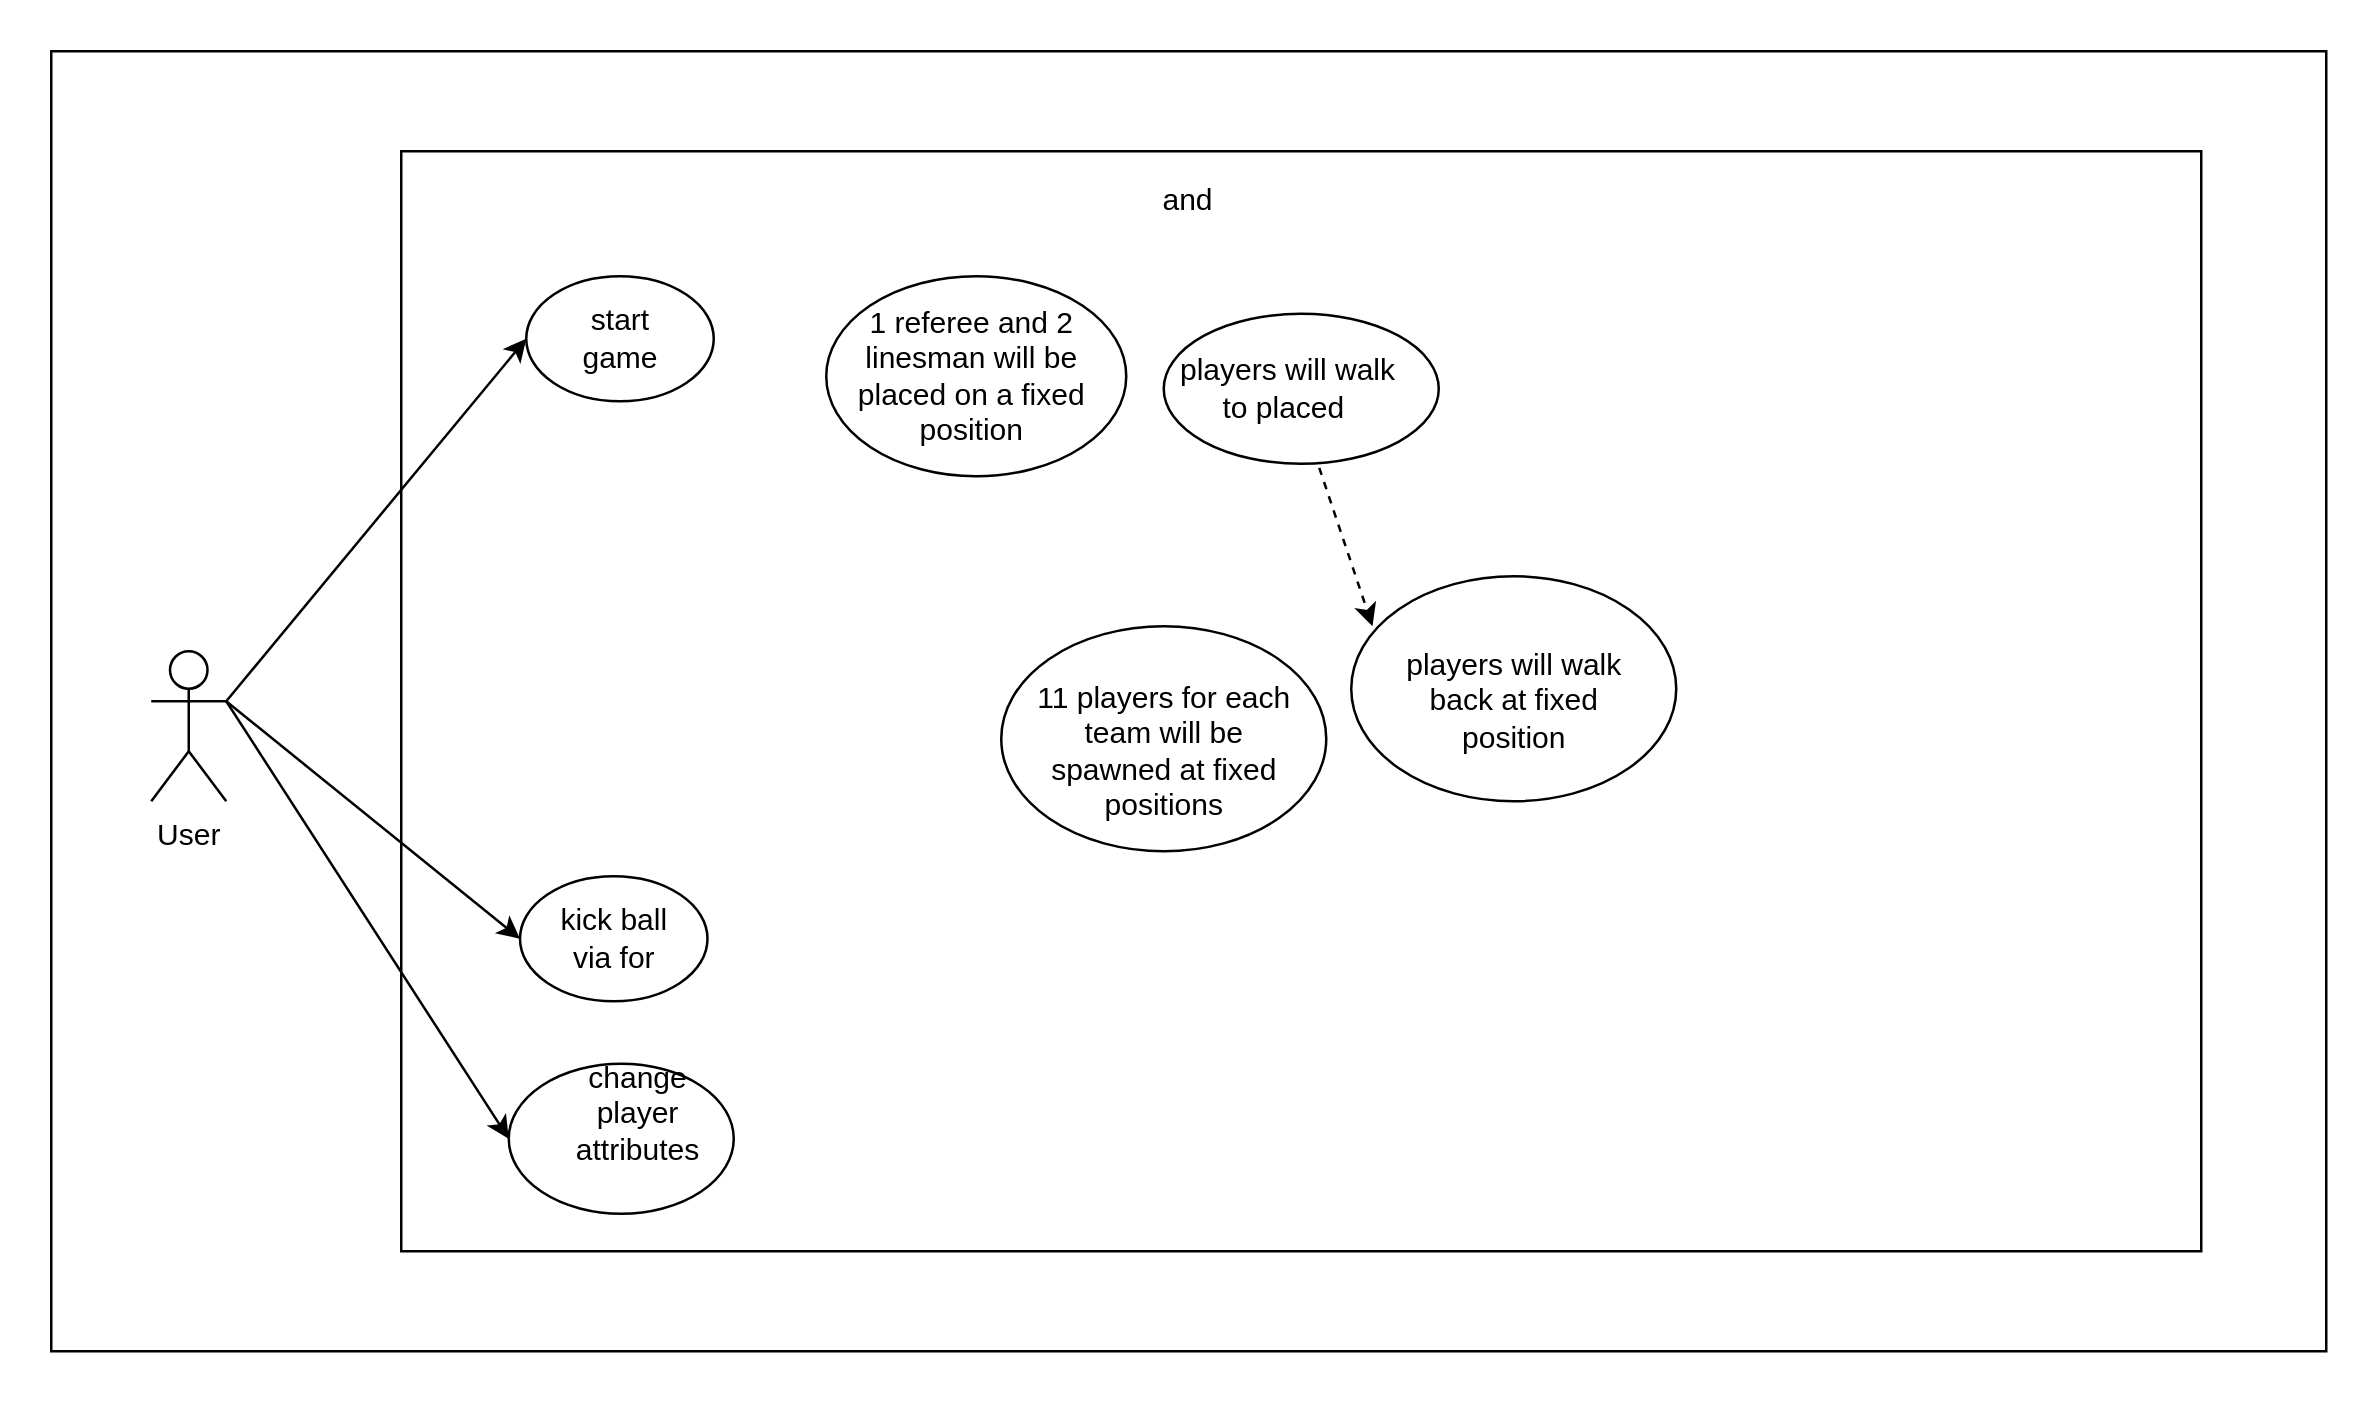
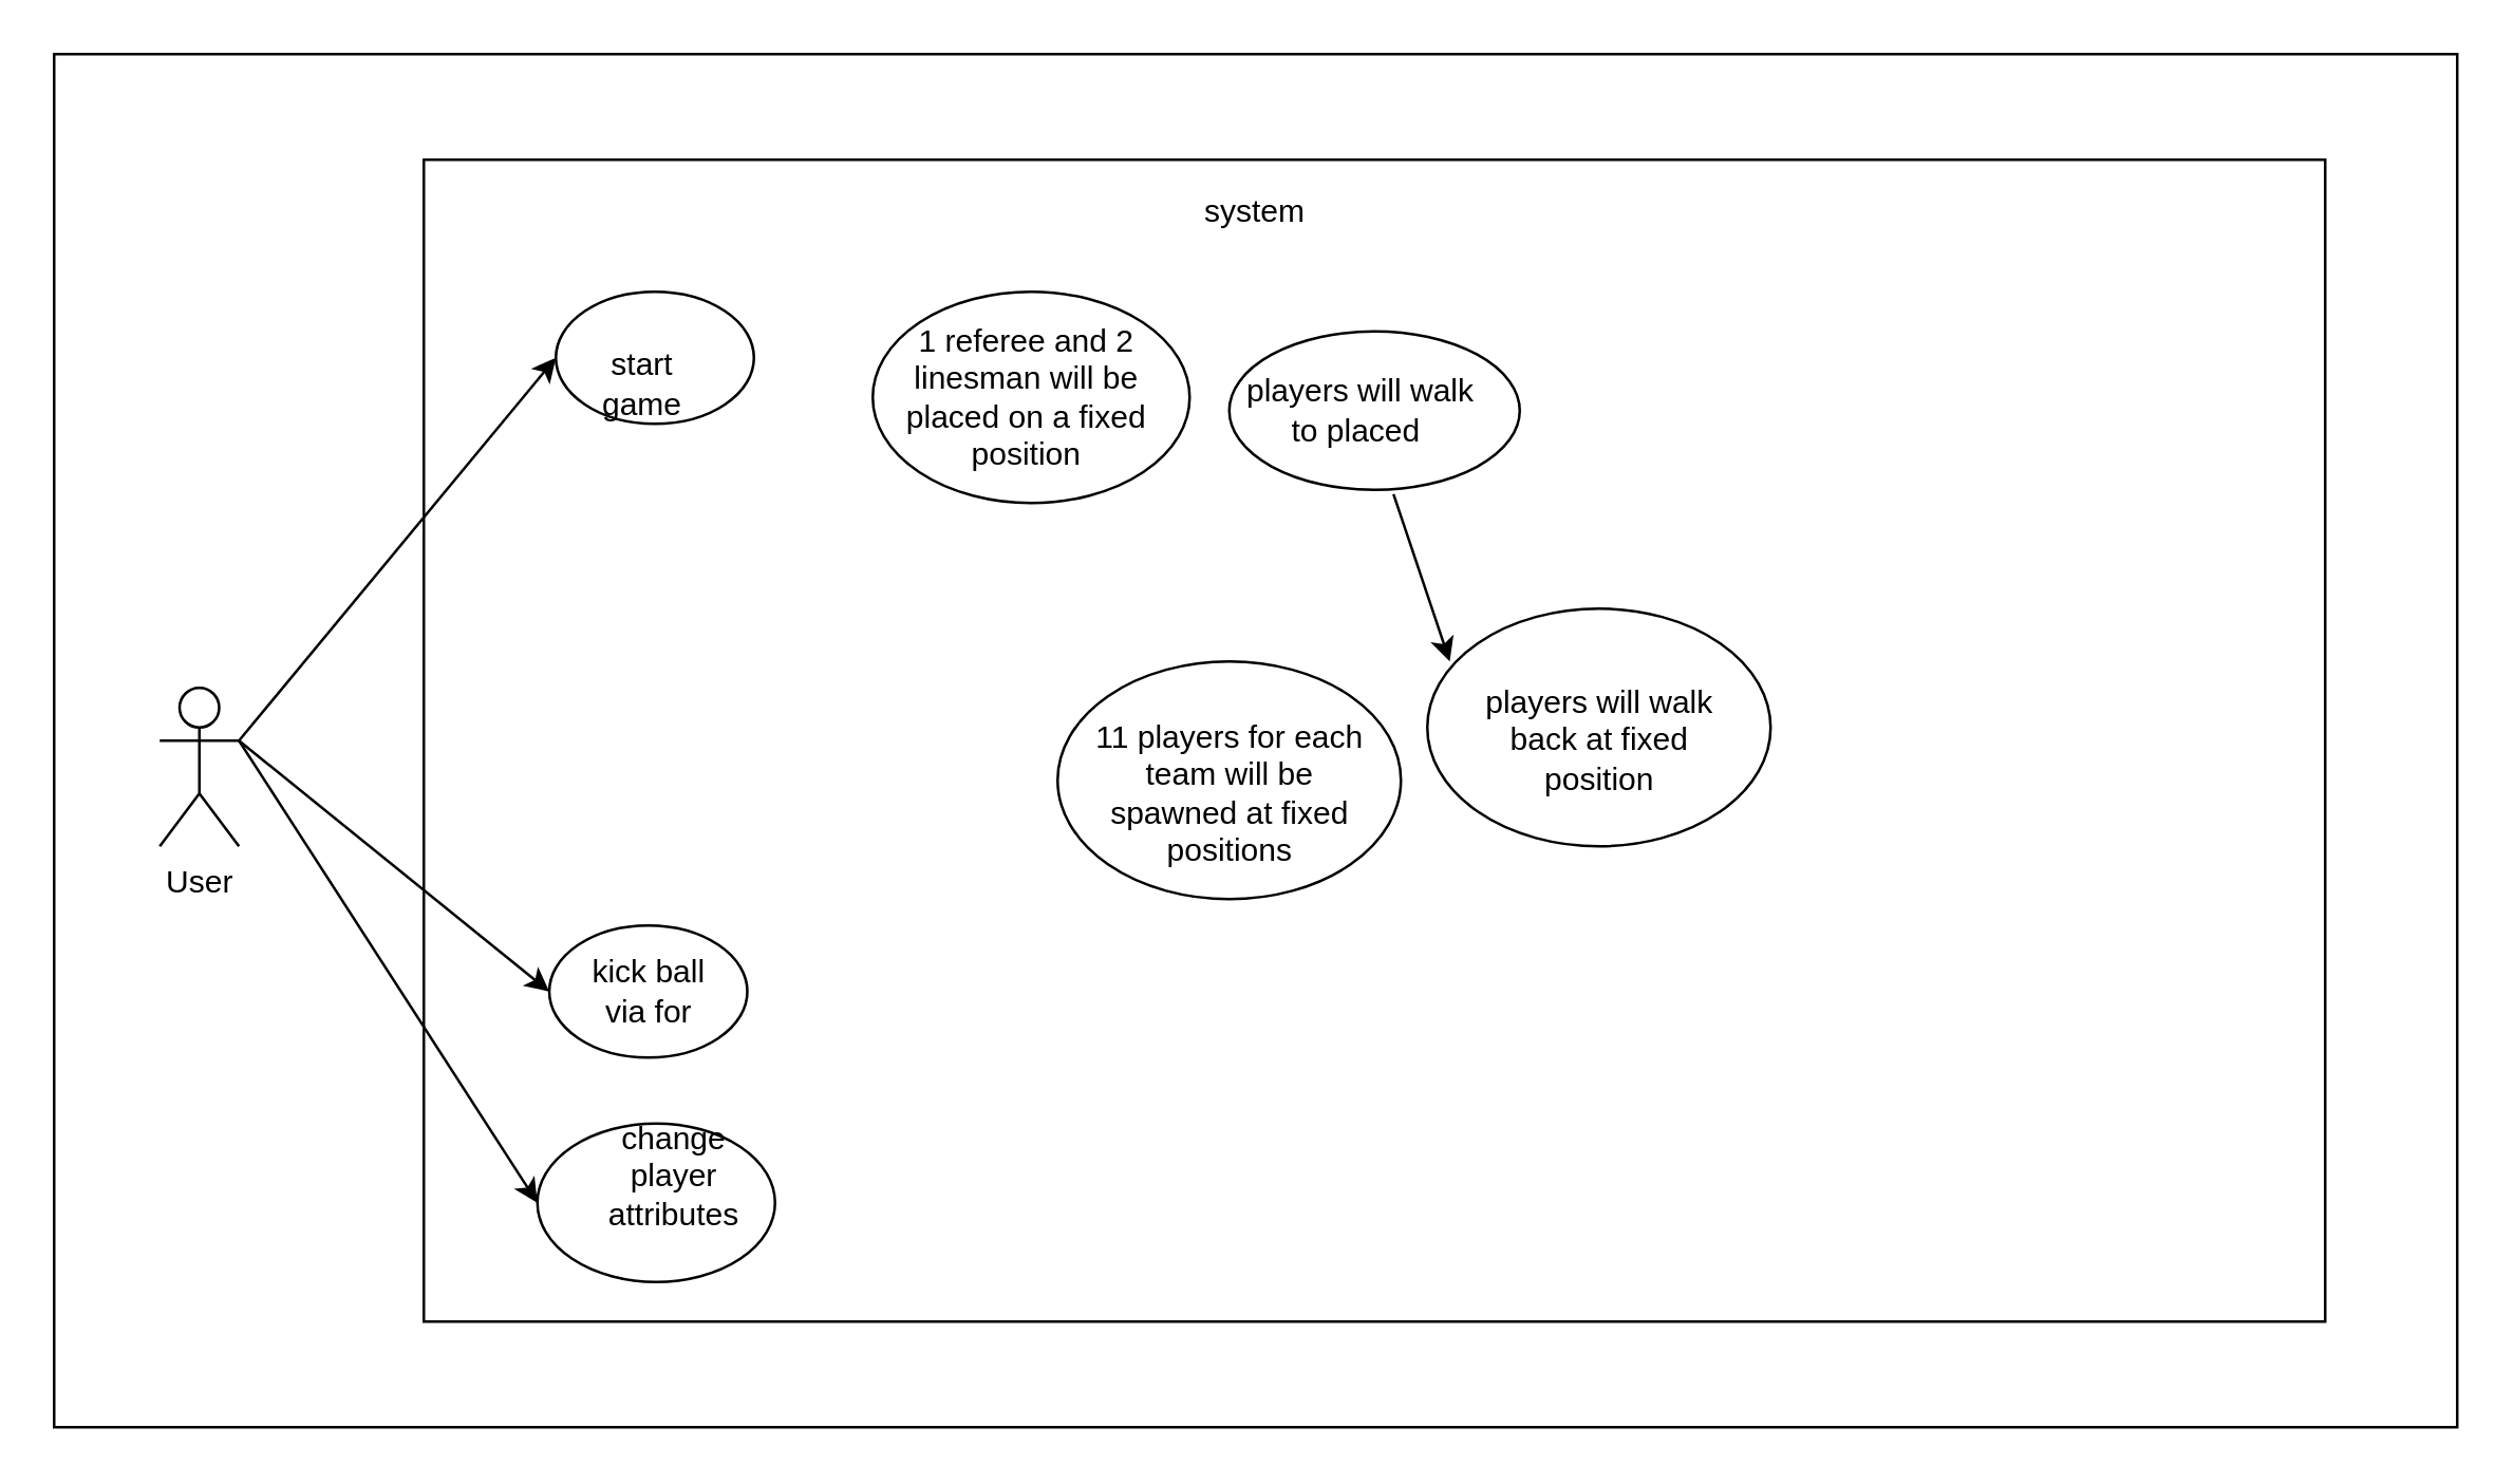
- <mxCell id="5" value="and" style="text;html=1;strokeColor=none;fillColor=none;align=center;verticalAlign=middle;whiteSpace=wrap;rounded=0;" vertex="1" parent="1"><mxGeometry x="455" y="70" width="40" height="20" as="geometry" /></mxCell>
+ <mxCell id="5" value="system" style="text;html=1;strokeColor=none;fillColor=none;align=center;verticalAlign=middle;whiteSpace=wrap;rounded=0;" vertex="1" parent="1"><mxGeometry x="455" y="70" width="40" height="20" as="geometry" /></mxCell>
- <mxCell id="7" value="start game" style="text;html=1;strokeColor=none;fillColor=none;align=center;verticalAlign=middle;whiteSpace=wrap;rounded=0;" vertex="1" parent="1"><mxGeometry x="228" y="125" width="40" height="20" as="geometry" /></mxCell>
+ <mxCell id="7" value="start game" style="text;html=1;strokeColor=none;fillColor=none;align=center;verticalAlign=middle;whiteSpace=wrap;rounded=0;" vertex="1" parent="1"><mxGeometry x="223" y="135" width="40" height="20" as="geometry" /></mxCell>
- <mxCell id="23" value="" style="endArrow=classic;html=1;exitX=0.622;exitY=1.027;exitDx=0;exitDy=0;exitPerimeter=0;entryX=0;entryY=0;entryDx=0;entryDy=0;dashed=1;" edge="1" parent="1" source="20" target="22"><mxGeometry width="50" height="50" relative="1" as="geometry"><mxPoint x="100" y="290" as="sourcePoint" /><mxPoint x="220" y="145" as="targetPoint" /></mxGeometry></mxCell>
+ <mxCell id="23" value="" style="endArrow=classic;html=1;exitX=0.622;exitY=1.027;exitDx=0;exitDy=0;exitPerimeter=0;entryX=0;entryY=0;entryDx=0;entryDy=0;dashed=0;" edge="1" parent="1" source="20" target="22"><mxGeometry width="50" height="50" relative="1" as="geometry"><mxPoint x="100" y="290" as="sourcePoint" /><mxPoint x="220" y="145" as="targetPoint" /></mxGeometry></mxCell>
